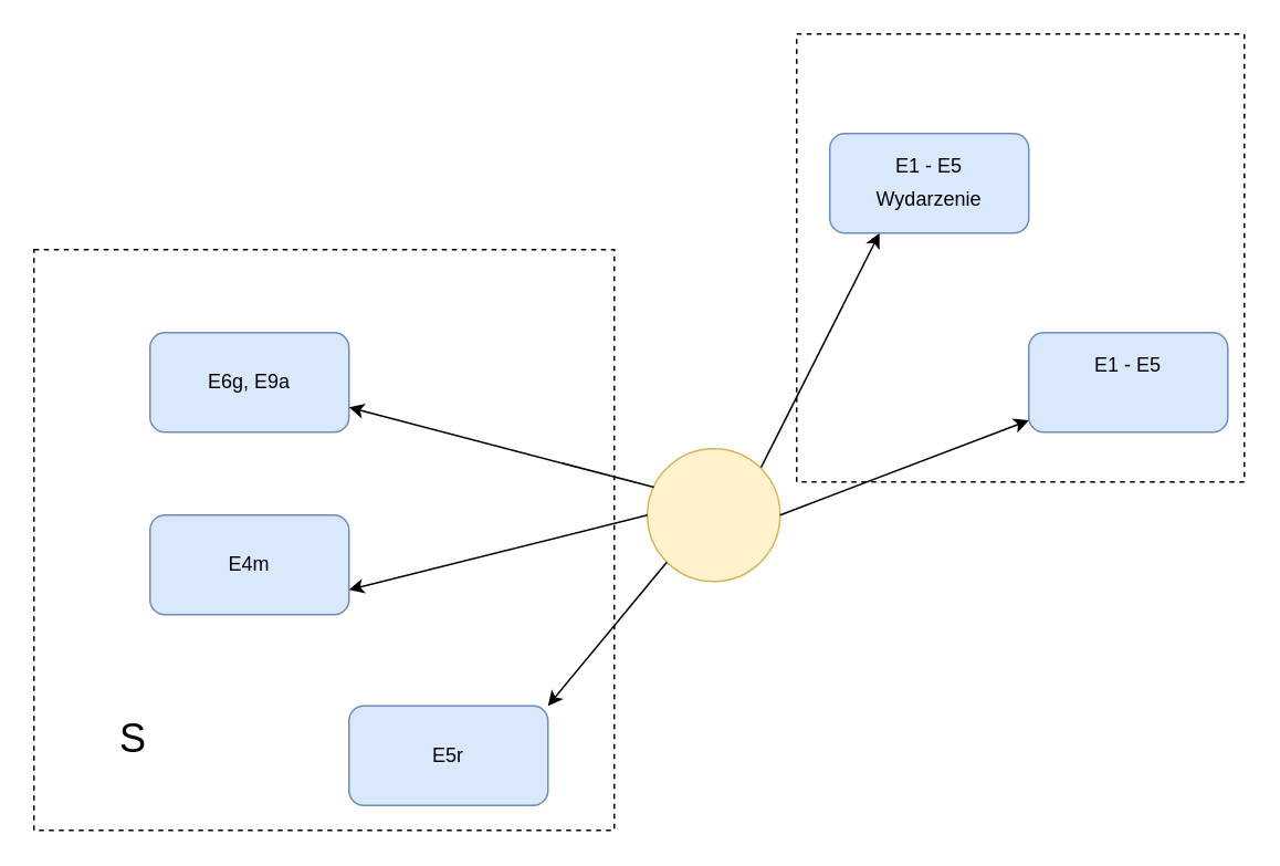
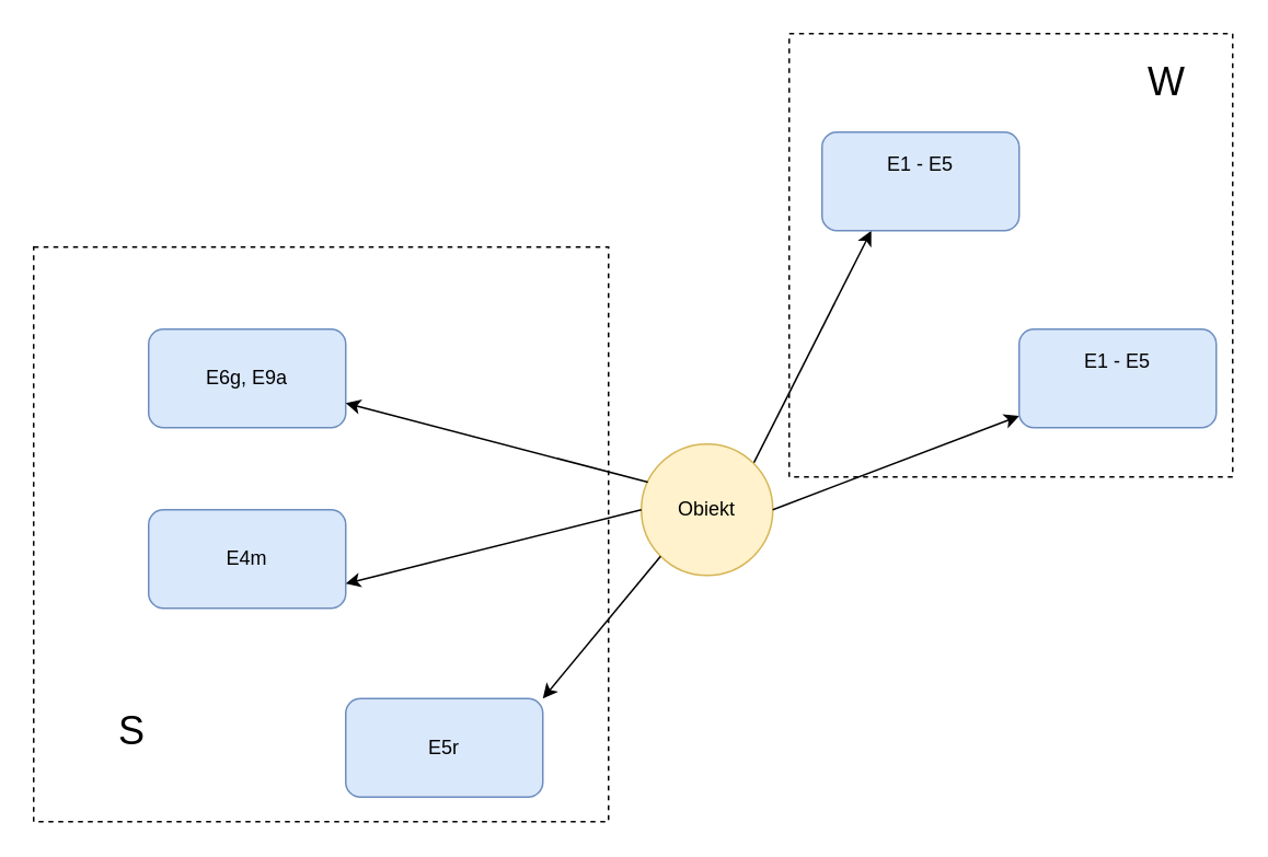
+ <mxCell id="21" value="&lt;font style=&quot;font-size: 24px&quot;&gt;W&lt;/font&gt;" style="text;html=1;strokeColor=none;fillColor=none;align=center;verticalAlign=middle;whiteSpace=wrap;rounded=0;dashed=1;" parent="1" vertex="1"><mxGeometry x="690" y="40" width="40" height="20" as="geometry" /></mxCell>
- <mxCell id="20" value="Wydarzenie" style="text;html=1;strokeColor=none;fillColor=none;align=center;verticalAlign=middle;whiteSpace=wrap;rounded=0;dashed=1;" parent="1" vertex="1"><mxGeometry x="500" y="110" width="120" height="20" as="geometry" /></mxCell>
+ <mxCell id="23" value="Obiekt" style="text;html=1;strokeColor=none;fillColor=none;align=center;verticalAlign=middle;whiteSpace=wrap;rounded=0;dashed=1;" parent="1" vertex="1"><mxGeometry x="390" y="300" width="80" height="20" as="geometry" /></mxCell>
